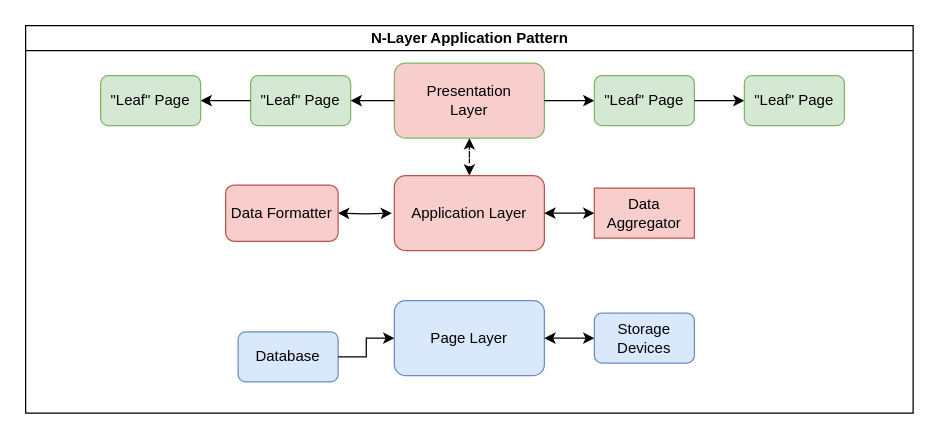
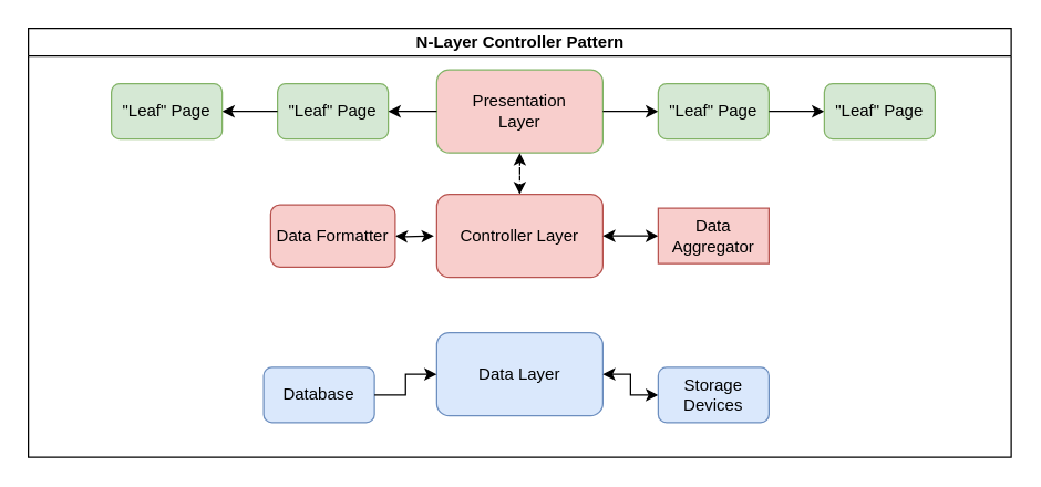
- <mxCell id="2" value="N-Layer Application Pattern" style="swimlane;html=1;startSize=20;horizontal=1;containerType=tree;glass=0;" parent="1" vertex="1"><mxGeometry x="20" y="20" width="710" height="310" as="geometry" /></mxCell>
+ <mxCell id="2" value="N-Layer Controller Pattern" style="swimlane;html=1;startSize=20;horizontal=1;containerType=tree;glass=0;" parent="1" vertex="1"><mxGeometry x="20" y="20" width="710" height="310" as="geometry" /></mxCell>
- <mxCell id="17" value="Data Formatter" style="rounded=1;whiteSpace=wrap;html=1;fillColor=#f8cecc;strokeColor=#b85450;" vertex="1" parent="2"><mxGeometry x="160" y="127.5" width="90" height="45" as="geometry" /></mxCell>
+ <mxCell id="17" value="Data Formatter" style="rounded=1;whiteSpace=wrap;html=1;fillColor=#f8cecc;strokeColor=#b85450;" vertex="1" parent="2"><mxGeometry x="175" y="127.5" width="90" height="45" as="geometry" /></mxCell>
- <mxCell id="13" value="Application Layer" style="rounded=1;whiteSpace=wrap;html=1;fillColor=#f8cecc;strokeColor=#b85450;" vertex="1" parent="2"><mxGeometry x="295" y="120" width="120" height="60" as="geometry" /></mxCell>
+ <mxCell id="13" value="Controller Layer" style="rounded=1;whiteSpace=wrap;html=1;fillColor=#f8cecc;strokeColor=#b85450;" vertex="1" parent="2"><mxGeometry x="295" y="120" width="120" height="60" as="geometry" /></mxCell>
- <mxCell id="18" value="Page Layer" style="rounded=1;whiteSpace=wrap;html=1;fillColor=#dae8fc;strokeColor=#6c8ebf;" vertex="1" parent="2"><mxGeometry x="295" y="220" width="120" height="60" as="geometry" /></mxCell>
+ <mxCell id="18" value="Data Layer" style="rounded=1;whiteSpace=wrap;html=1;fillColor=#dae8fc;strokeColor=#6c8ebf;" vertex="1" parent="2"><mxGeometry x="295" y="220" width="120" height="60" as="geometry" /></mxCell>
- <mxCell id="20" value="Storage Devices" style="rounded=1;whiteSpace=wrap;html=1;fillColor=#dae8fc;strokeColor=#6c8ebf;" vertex="1" parent="2"><mxGeometry x="455" y="230" width="80" height="40" as="geometry" /></mxCell>
+ <mxCell id="20" value="Storage Devices" style="rounded=1;whiteSpace=wrap;html=1;fillColor=#dae8fc;strokeColor=#6c8ebf;" vertex="1" parent="2"><mxGeometry x="455" y="245" width="80" height="40" as="geometry" /></mxCell>
